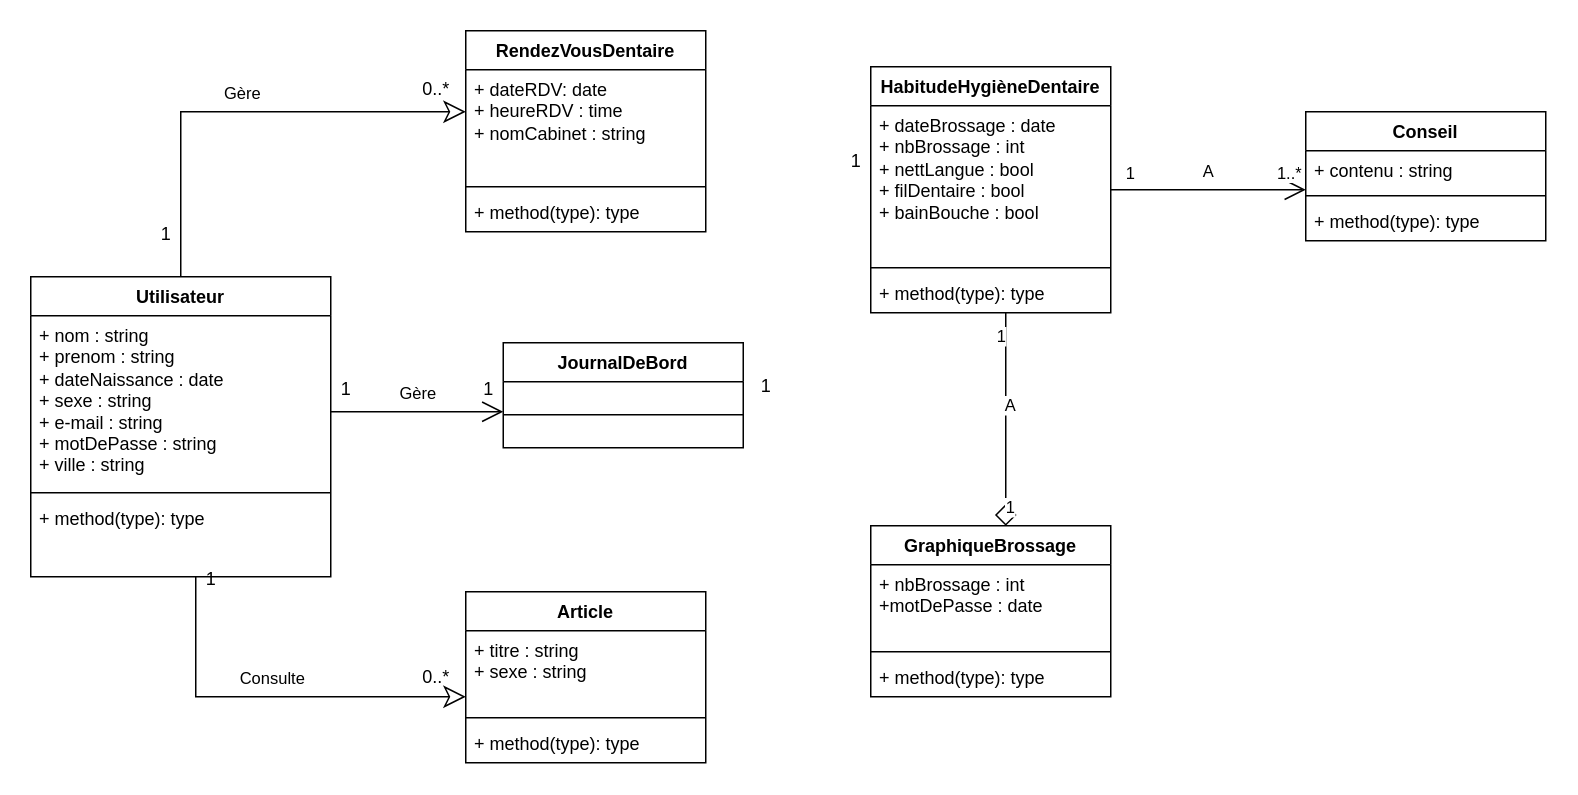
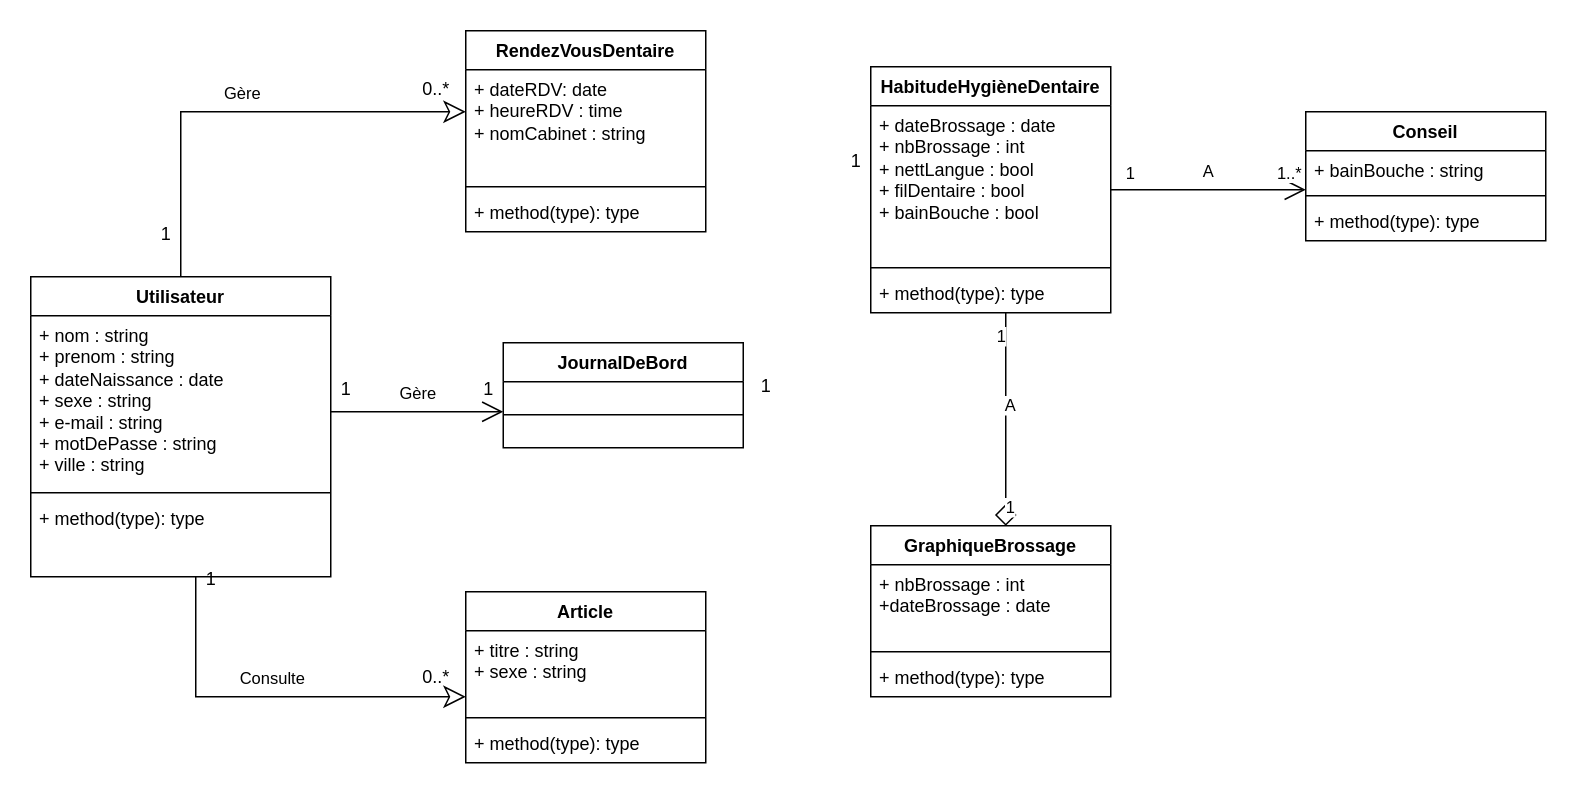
- <mxCell id="21" value="+ contenu : string" style="text;strokeColor=none;fillColor=none;align=left;verticalAlign=top;spacingLeft=4;spacingRight=4;overflow=hidden;rotatable=0;points=[[0,0.5],[1,0.5]];portConstraint=eastwest;whiteSpace=wrap;html=1;" parent="20" vertex="1"><mxGeometry y="26" width="160" height="26" as="geometry" /></mxCell>
+ <mxCell id="21" value="+ bainBouche : string" style="text;strokeColor=none;fillColor=none;align=left;verticalAlign=top;spacingLeft=4;spacingRight=4;overflow=hidden;rotatable=0;points=[[0,0.5],[1,0.5]];portConstraint=eastwest;whiteSpace=wrap;html=1;" parent="20" vertex="1"><mxGeometry y="26" width="160" height="26" as="geometry" /></mxCell>
- <mxCell id="17" value="+ nbBrossage : int&lt;br&gt;+motDePasse : date" style="text;strokeColor=none;fillColor=none;align=left;verticalAlign=top;spacingLeft=4;spacingRight=4;overflow=hidden;rotatable=0;points=[[0,0.5],[1,0.5]];portConstraint=eastwest;whiteSpace=wrap;html=1;" parent="16" vertex="1"><mxGeometry y="26" width="160" height="54" as="geometry" /></mxCell>
+ <mxCell id="17" value="+ nbBrossage : int&lt;br&gt;+dateBrossage : date" style="text;strokeColor=none;fillColor=none;align=left;verticalAlign=top;spacingLeft=4;spacingRight=4;overflow=hidden;rotatable=0;points=[[0,0.5],[1,0.5]];portConstraint=eastwest;whiteSpace=wrap;html=1;" parent="16" vertex="1"><mxGeometry y="26" width="160" height="54" as="geometry" /></mxCell>
